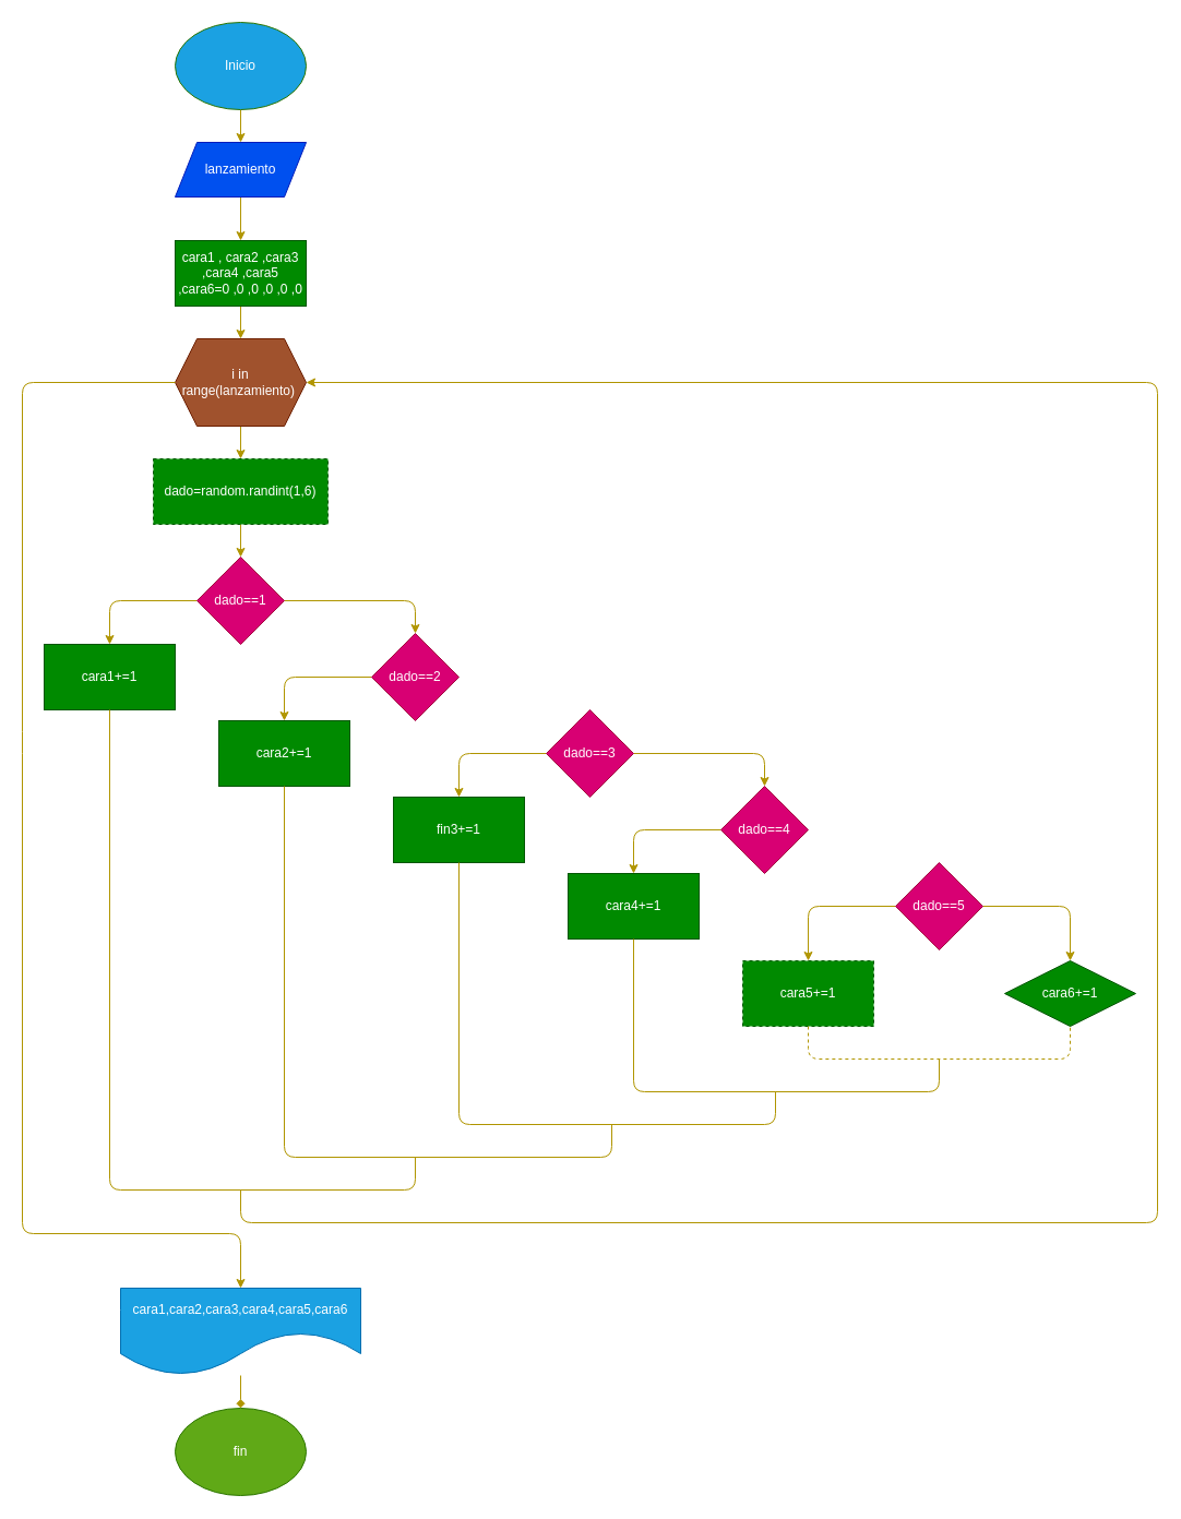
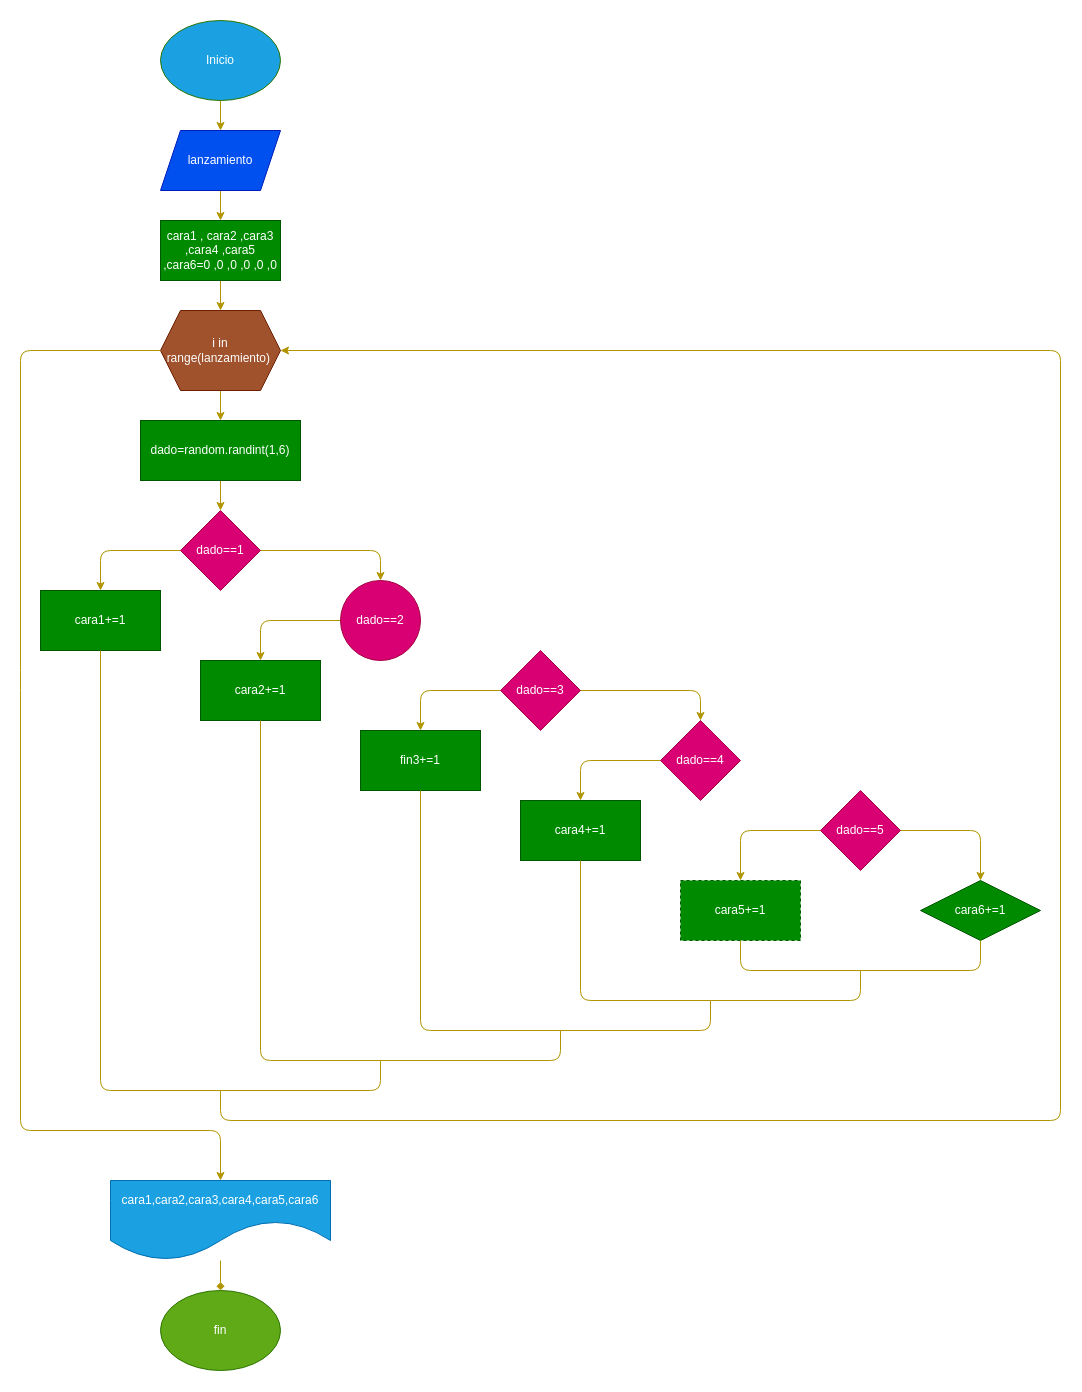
- <mxCell id="40" value="lanzamiento" style="shape=parallelogram;perimeter=parallelogramPerimeter;whiteSpace=wrap;html=1;fixedSize=1;fillColor=#0050ef;fontColor=#ffffff;strokeColor=#001DBC;" parent="1" vertex="1"><mxGeometry x="160" y="130" width="120" height="50" as="geometry" /></mxCell>
+ <mxCell id="40" value="lanzamiento" style="shape=parallelogram;perimeter=parallelogramPerimeter;whiteSpace=wrap;html=1;fixedSize=1;fillColor=#0050ef;fontColor=#ffffff;strokeColor=#001DBC;" parent="1" vertex="1"><mxGeometry x="160" y="130" width="120" height="60" as="geometry" /></mxCell>
- <mxCell id="9" value="dado=random.randint(1,6)" style="rounded=0;whiteSpace=wrap;html=1;fillColor=#008a00;fontColor=#ffffff;strokeColor=#005700;dashed=1;" parent="1" vertex="1"><mxGeometry x="140" y="420" width="160" height="60" as="geometry" /></mxCell>
+ <mxCell id="9" value="dado=random.randint(1,6)" style="rounded=0;whiteSpace=wrap;html=1;fillColor=#008a00;fontColor=#ffffff;strokeColor=#005700;" parent="1" vertex="1"><mxGeometry x="140" y="420" width="160" height="60" as="geometry" /></mxCell>
- <mxCell id="15" value="dado==2" style="rhombus;whiteSpace=wrap;html=1;fillColor=#d80073;fontColor=#ffffff;strokeColor=#A50040;" parent="1" vertex="1"><mxGeometry x="340" y="580" width="80" height="80" as="geometry" /></mxCell>
+ <mxCell id="15" value="dado==2" style="ellipse;whiteSpace=wrap;html=1;fillColor=#d80073;fontColor=#ffffff;strokeColor=#A50040;" parent="1" vertex="1"><mxGeometry x="340" y="580" width="80" height="80" as="geometry" /></mxCell>
- <mxCell id="32" value="" style="endArrow=none;html=1;exitX=0.5;exitY=1;exitDx=0;exitDy=0;entryX=0.5;entryY=1;entryDx=0;entryDy=0;fillColor=#e3c800;strokeColor=#B09500;dashed=1;" parent="1" source="27" target="28" edge="1"><mxGeometry width="50" height="50" relative="1" as="geometry"><mxPoint x="730" y="940" as="sourcePoint" /><mxPoint x="780" y="890" as="targetPoint" /><Array as="points"><mxPoint x="740" y="970" /><mxPoint x="980" y="970" /></Array></mxGeometry></mxCell>
+ <mxCell id="32" value="" style="endArrow=none;html=1;exitX=0.5;exitY=1;exitDx=0;exitDy=0;entryX=0.5;entryY=1;entryDx=0;entryDy=0;fillColor=#e3c800;strokeColor=#B09500;" parent="1" source="27" target="28" edge="1"><mxGeometry width="50" height="50" relative="1" as="geometry"><mxPoint x="730" y="940" as="sourcePoint" /><mxPoint x="780" y="890" as="targetPoint" /><Array as="points"><mxPoint x="740" y="970" /><mxPoint x="980" y="970" /></Array></mxGeometry></mxCell>
